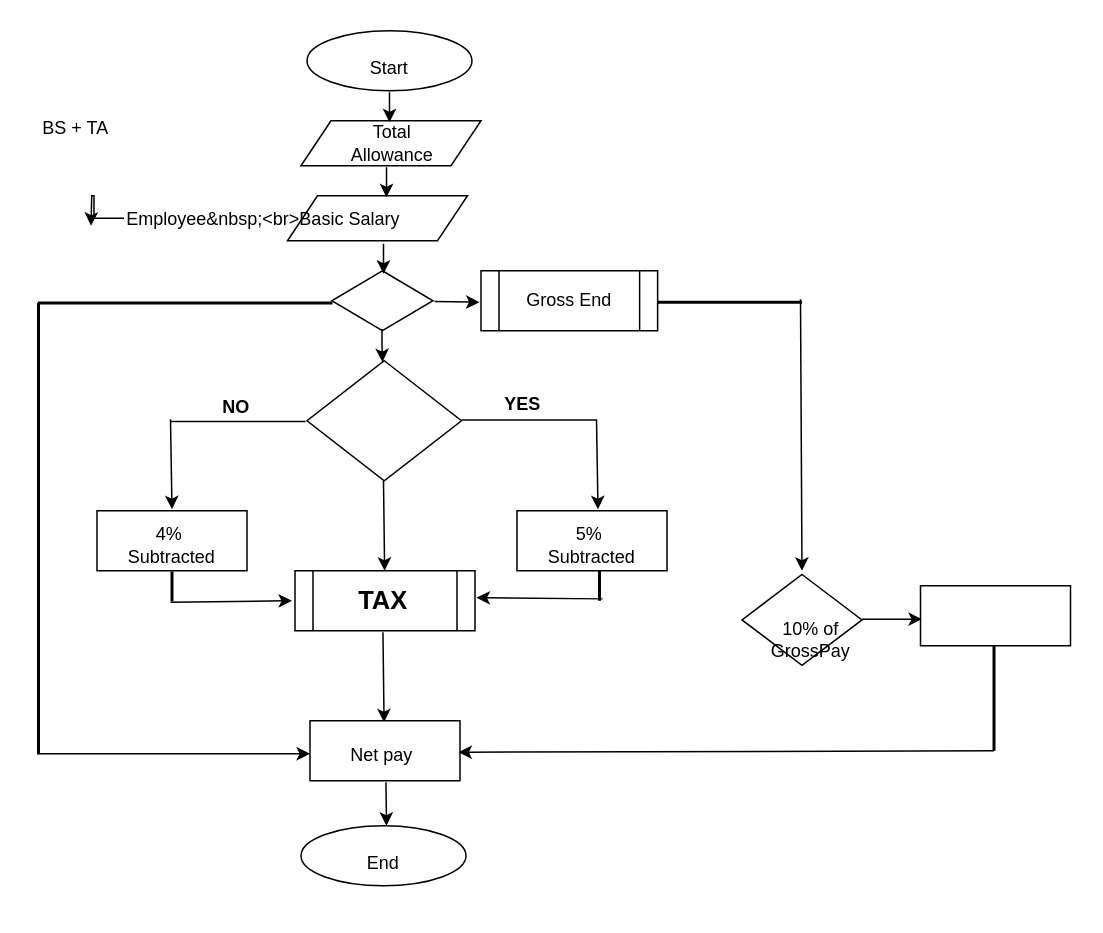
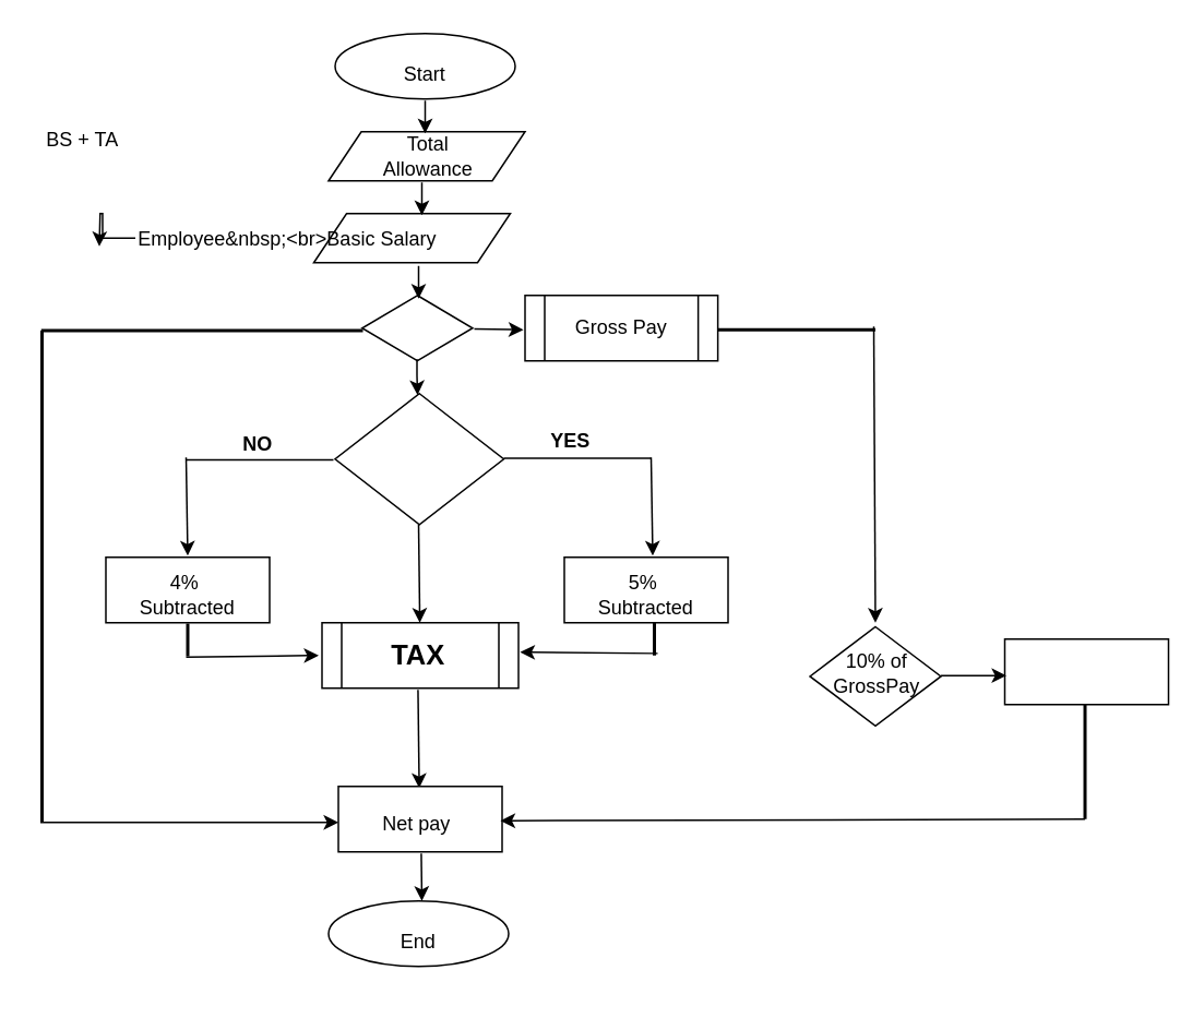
- <mxCell id="15" value="Gross End" style="shape=process;whiteSpace=wrap;html=1;backgroundOutline=1;" parent="1" vertex="1"><mxGeometry x="320" y="180" width="117.75" height="40" as="geometry" /></mxCell>
+ <mxCell id="15" value="Gross Pay" style="shape=process;whiteSpace=wrap;html=1;backgroundOutline=1;" parent="1" vertex="1"><mxGeometry x="320" y="180" width="117.75" height="40" as="geometry" /></mxCell>
- <mxCell id="45" value="10% of GrossPay" style="text;strokeColor=none;align=center;fillColor=none;html=1;verticalAlign=middle;whiteSpace=wrap;rounded=0;" parent="1" vertex="1"><mxGeometry x="516.01" y="413.25" width="47.99" height="24.75" as="geometry" /></mxCell>
+ <mxCell id="45" value="10% of GrossPay" style="text;strokeColor=none;align=center;fillColor=none;html=1;verticalAlign=middle;whiteSpace=wrap;rounded=0;" parent="1" vertex="1"><mxGeometry x="511.01" y="398.25" width="47.99" height="24.75" as="geometry" /></mxCell>
